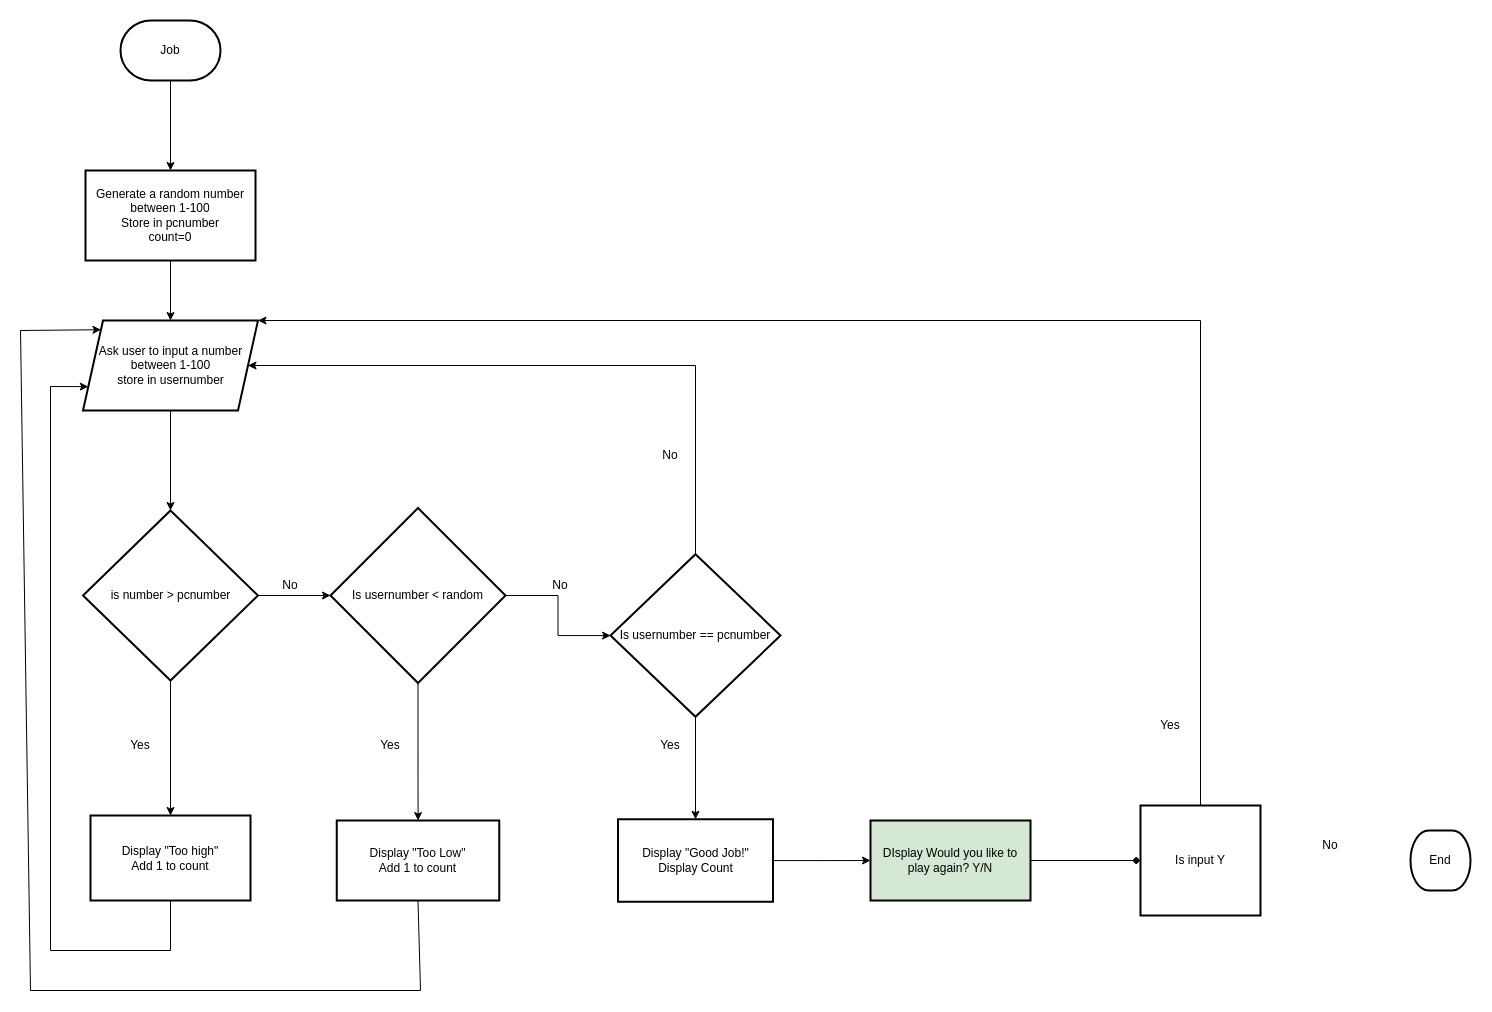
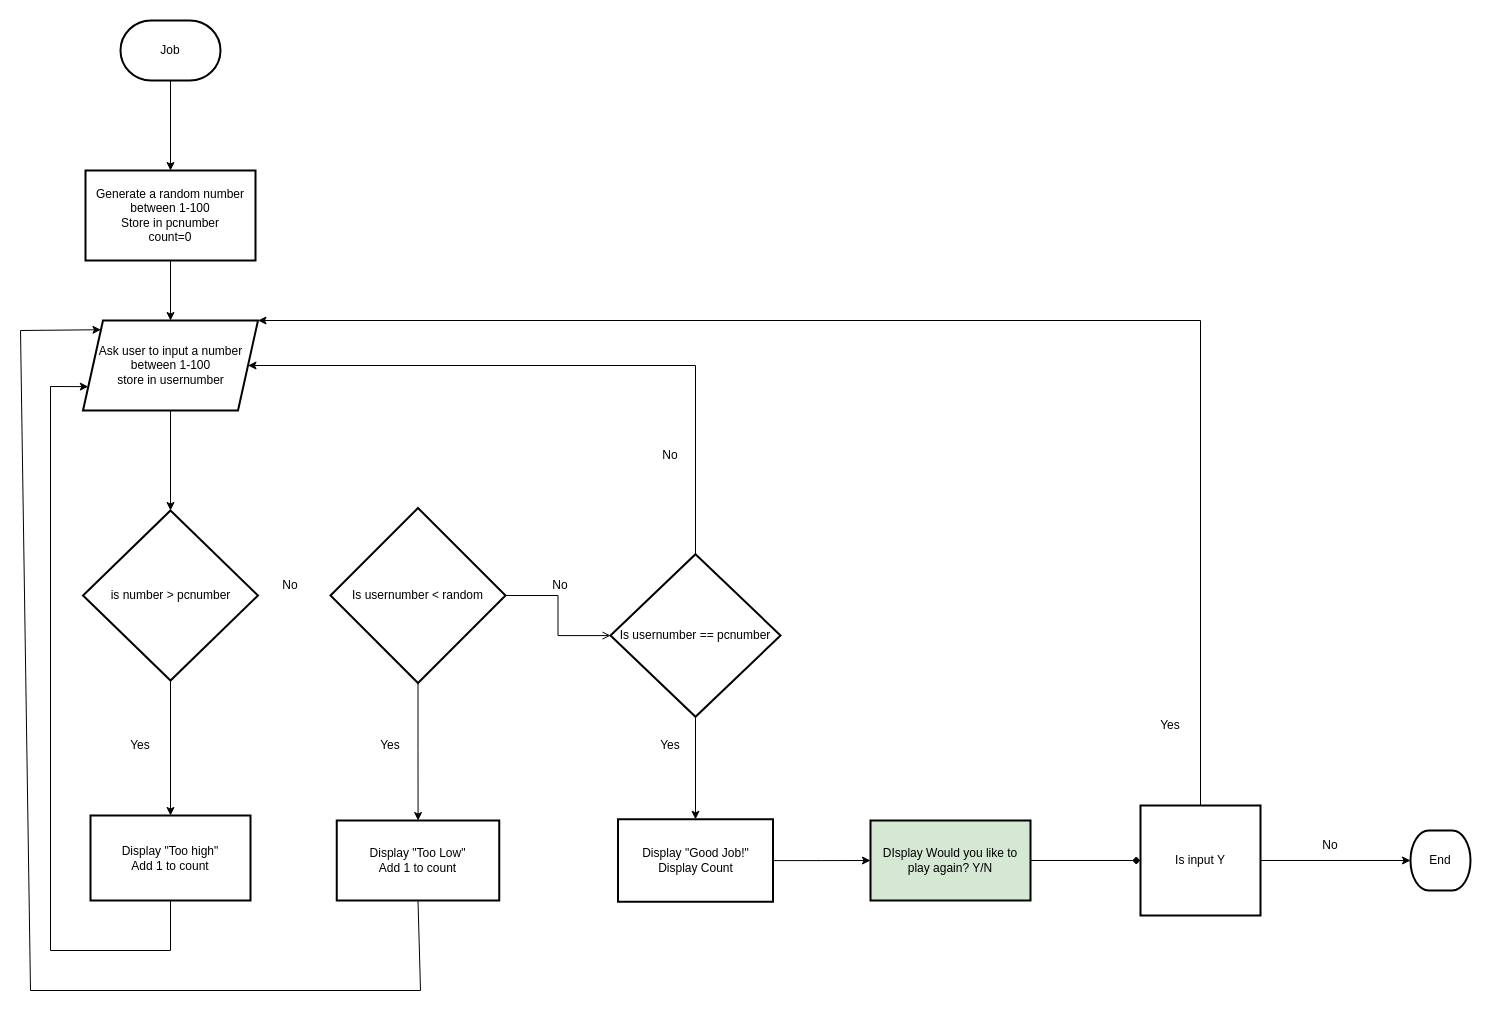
- <mxCell id="19" value="" style="edgeStyle=orthogonalEdgeStyle;rounded=0;orthogonalLoop=1;jettySize=auto;html=1;entryX=0;entryY=0.5;entryDx=0;entryDy=0;" edge="1" parent="1" source="8" target="14"><mxGeometry relative="1" as="geometry"><mxPoint x="258" y="595" as="sourcePoint" /><mxPoint x="277.5" y="505" as="targetPoint" /></mxGeometry></mxCell>
- <mxCell id="13" value="" style="edgeStyle=orthogonalEdgeStyle;rounded=0;orthogonalLoop=1;jettySize=auto;html=1;" edge="1" parent="1" source="14" target="18"><mxGeometry relative="1" as="geometry" /></mxCell>
+ <mxCell id="13" value="" style="edgeStyle=orthogonalEdgeStyle;rounded=0;orthogonalLoop=1;jettySize=auto;html=1;endArrow=open;" edge="1" parent="1" source="14" target="18"><mxGeometry relative="1" as="geometry" /></mxCell>
+ <mxCell id="28" value="" style="edgeStyle=orthogonalEdgeStyle;rounded=0;orthogonalLoop=1;jettySize=auto;html=1;entryX=0;entryY=0.5;entryDx=0;entryDy=0;entryPerimeter=0;" edge="1" parent="1" source="29" target="31"><mxGeometry relative="1" as="geometry"><mxPoint x="1360" y="860" as="targetPoint" /></mxGeometry></mxCell>
